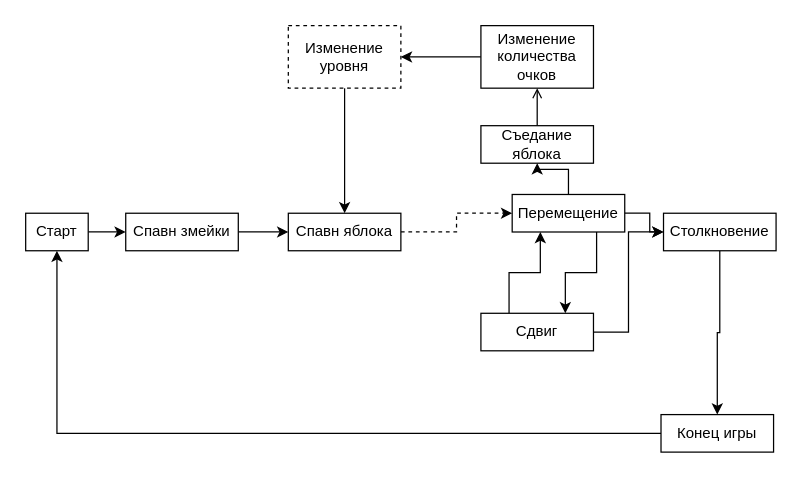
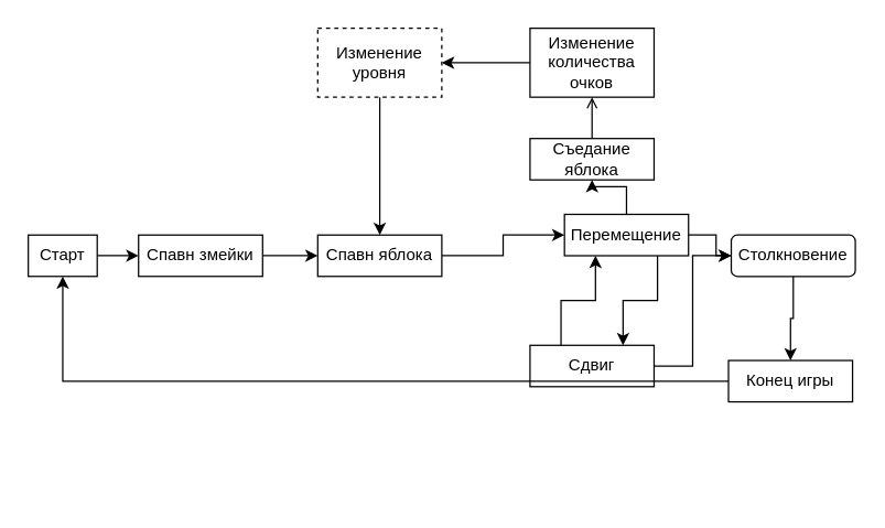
- <mxCell id="8" style="edgeStyle=orthogonalEdgeStyle;rounded=0;orthogonalLoop=1;jettySize=auto;html=1;entryX=0;entryY=0.5;entryDx=0;entryDy=0;dashed=1;" parent="1" source="9" target="7" edge="1"><mxGeometry relative="1" as="geometry" /></mxCell>
+ <mxCell id="8" style="edgeStyle=orthogonalEdgeStyle;rounded=0;orthogonalLoop=1;jettySize=auto;html=1;entryX=0;entryY=0.5;entryDx=0;entryDy=0;" parent="1" source="9" target="7" edge="1"><mxGeometry relative="1" as="geometry" /></mxCell>
- <mxCell id="18" value="Столкновение" style="rounded=0;whiteSpace=wrap;html=1;" parent="1" vertex="1"><mxGeometry x="530" y="170" width="90" height="30" as="geometry" /></mxCell>
+ <mxCell id="18" value="Столкновение" style="whiteSpace=wrap;html=1;rounded=1;" parent="1" vertex="1"><mxGeometry x="530" y="170" width="90" height="30" as="geometry" /></mxCell>
- <mxCell id="20" value="Конец игры" style="rounded=0;whiteSpace=wrap;html=1;" parent="1" vertex="1"><mxGeometry x="528" y="331" width="90" height="30" as="geometry" /></mxCell>
+ <mxCell id="20" value="Конец игры" style="rounded=0;whiteSpace=wrap;html=1;" parent="1" vertex="1"><mxGeometry x="528" y="261" width="90" height="30" as="geometry" /></mxCell>
